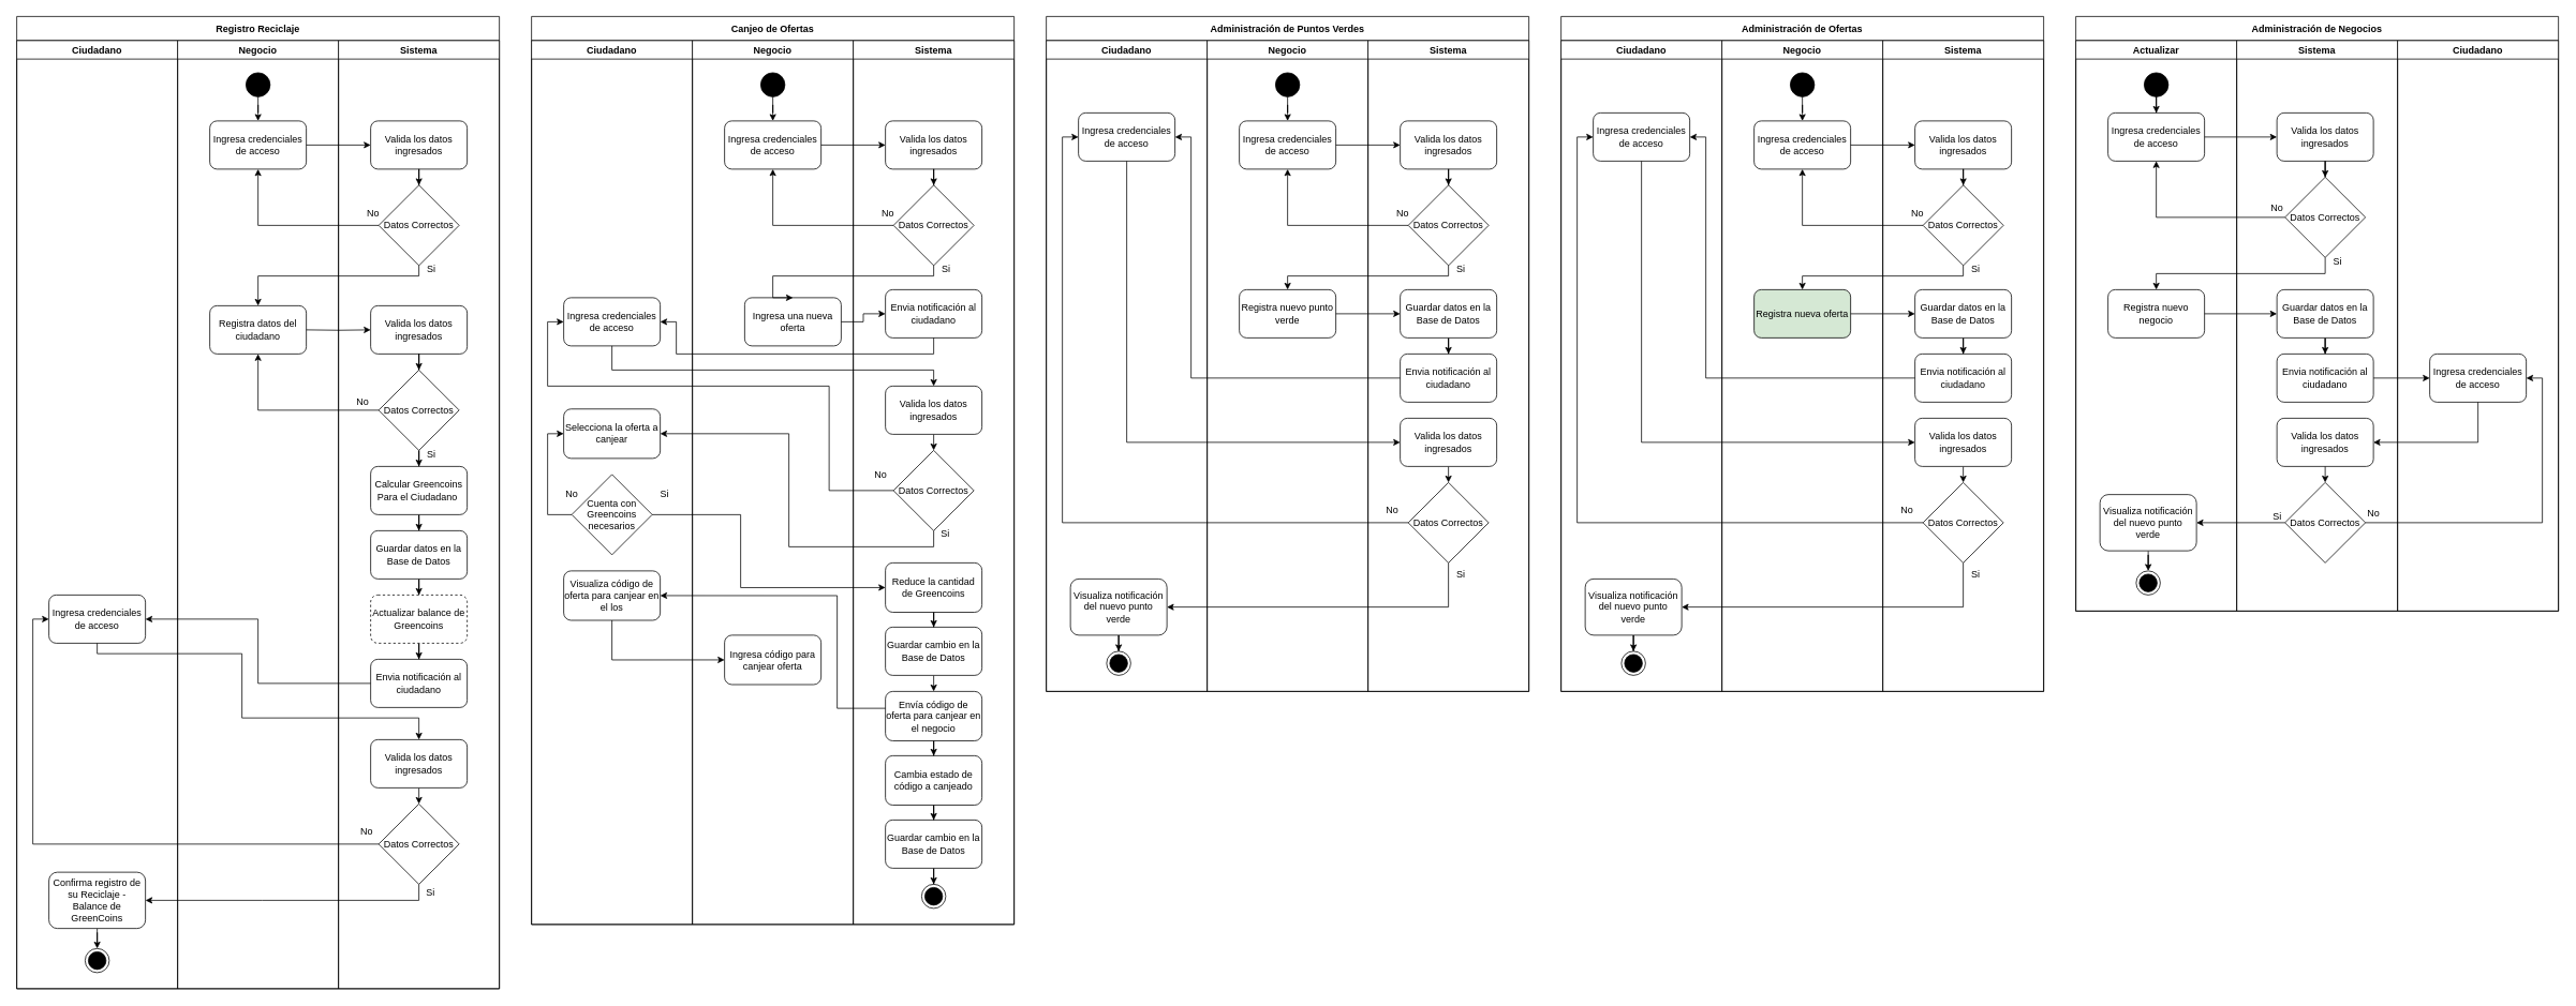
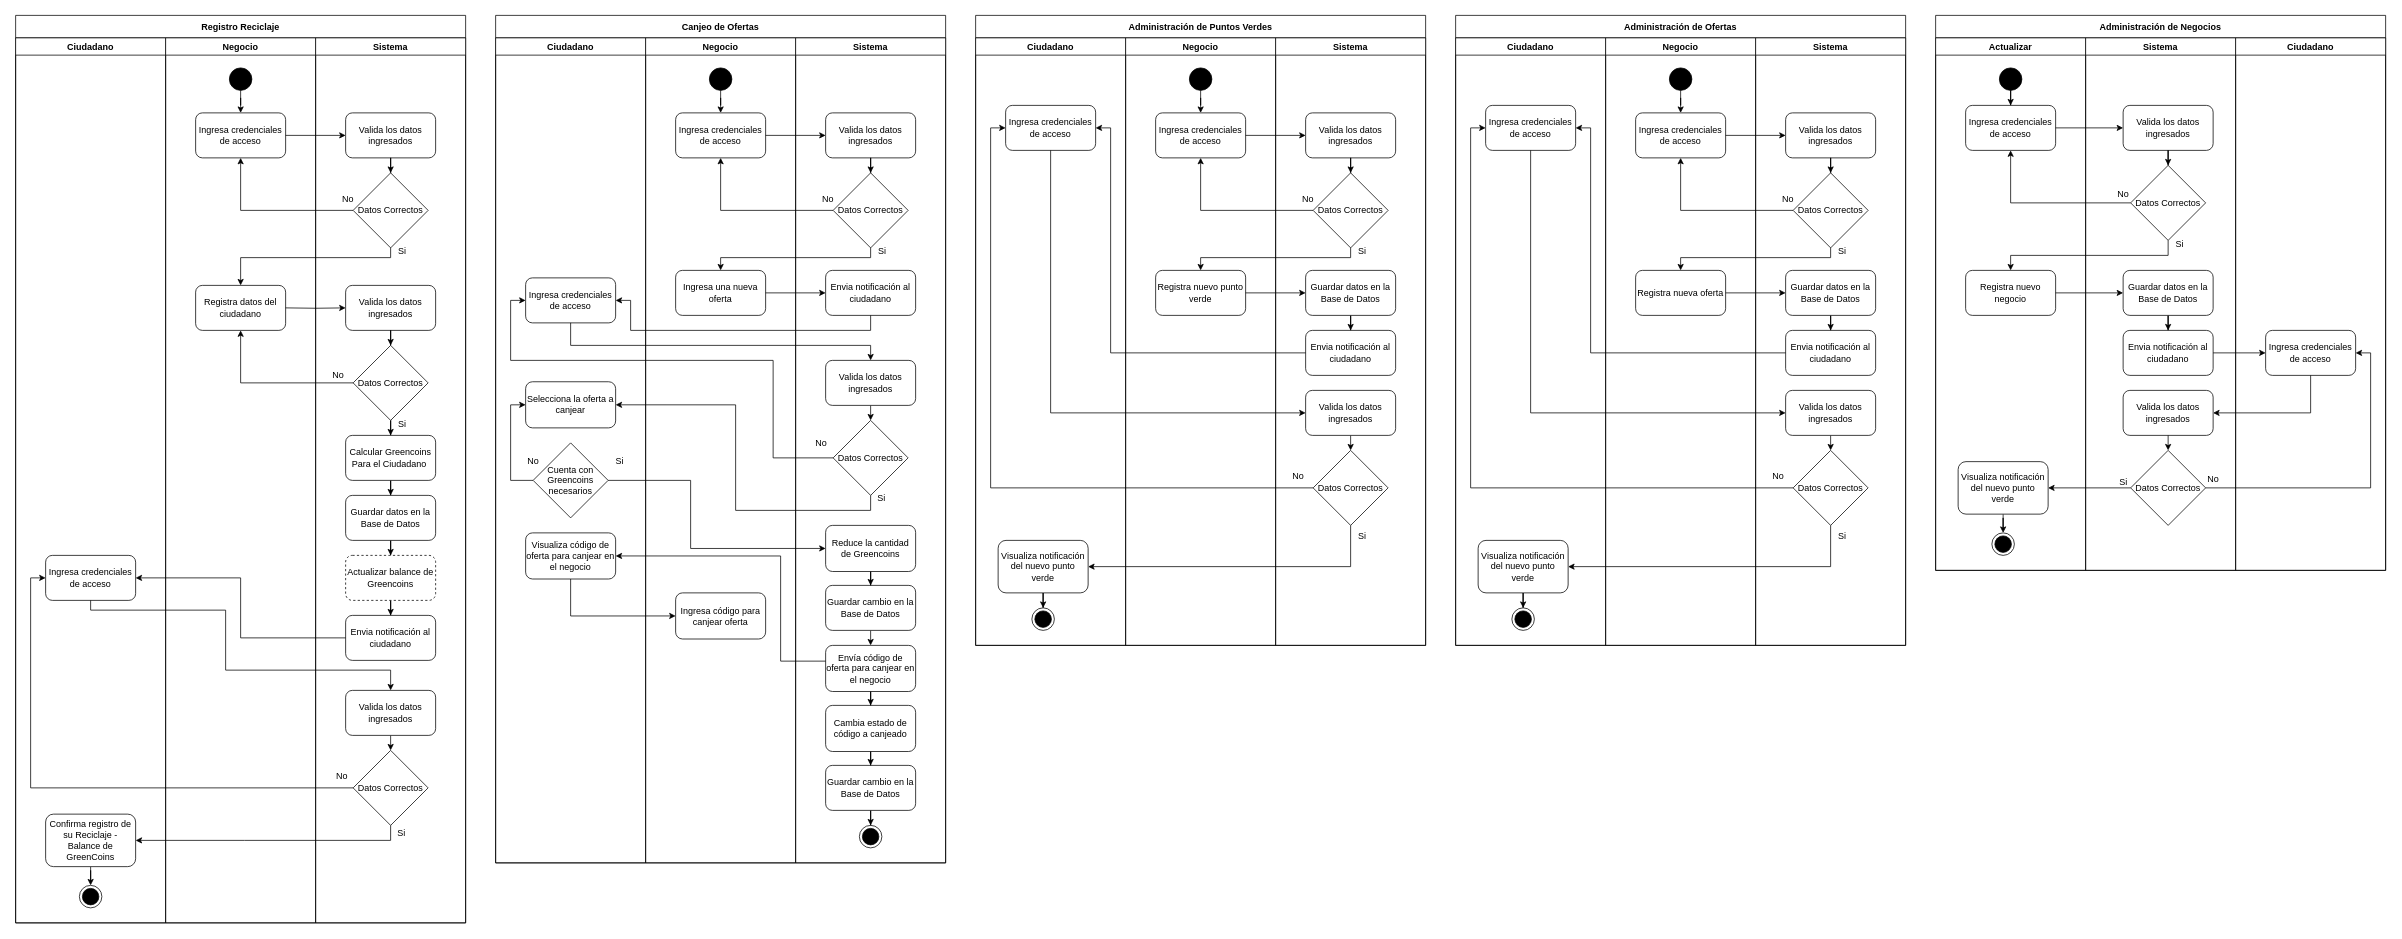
- <mxCell id="138" value="Registra nueva oferta" style="rounded=1;whiteSpace=wrap;html=1;fillColor=#d5e8d4;" vertex="1" parent="134"><mxGeometry x="40" y="310" width="120" height="60" as="geometry" /></mxCell>
+ <mxCell id="138" value="Registra nueva oferta" style="rounded=1;whiteSpace=wrap;html=1;" vertex="1" parent="134"><mxGeometry x="40" y="310" width="120" height="60" as="geometry" /></mxCell>
- <mxCell id="59" value="Ingresa una nueva oferta" style="rounded=1;whiteSpace=wrap;html=1;" vertex="1" parent="55"><mxGeometry x="65" y="320" width="120" height="60" as="geometry" /></mxCell>
+ <mxCell id="59" value="Ingresa una nueva oferta" style="rounded=1;whiteSpace=wrap;html=1;" vertex="1" parent="55"><mxGeometry x="40" y="310" width="120" height="60" as="geometry" /></mxCell>
- <mxCell id="54" value="Visualiza código de oferta para canjear en el los" style="whiteSpace=wrap;html=1;rounded=1;" vertex="1" parent="47"><mxGeometry x="40" y="660" width="120" height="61.5" as="geometry" /></mxCell>
+ <mxCell id="54" value="Visualiza código de oferta para canjear en el negocio" style="whiteSpace=wrap;html=1;rounded=1;" vertex="1" parent="47"><mxGeometry x="40" y="660" width="120" height="61.5" as="geometry" /></mxCell>
